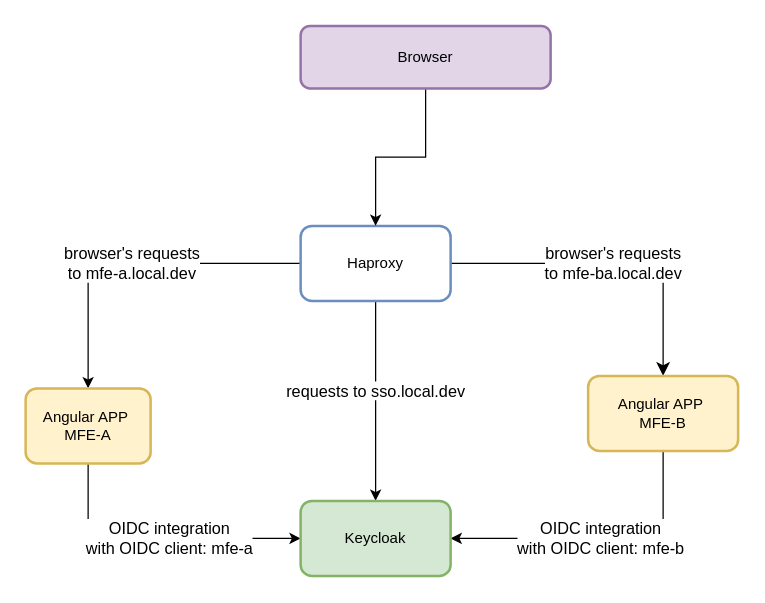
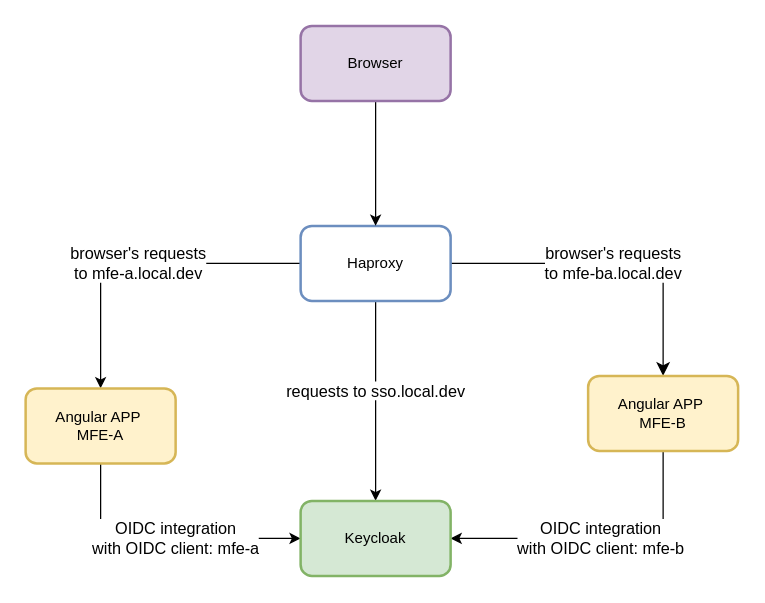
- <mxCell id="13" value="Browser" style="rounded=1;whiteSpace=wrap;html=1;strokeWidth=2;fillColor=#e1d5e7;strokeColor=#9673a6;" vertex="1" parent="1"><mxGeometry x="240" y="20" width="200" height="50" as="geometry" /></mxCell>
+ <mxCell id="13" value="Browser" style="rounded=1;whiteSpace=wrap;html=1;strokeWidth=2;fillColor=#e1d5e7;strokeColor=#9673a6;" vertex="1" parent="1"><mxGeometry x="240" y="20" width="120" height="60" as="geometry" /></mxCell>
- <mxCell id="8" value="Angular APP&amp;nbsp;&lt;div&gt;MFE-A&lt;/div&gt;" style="rounded=1;whiteSpace=wrap;html=1;strokeWidth=2;fillColor=#fff2cc;strokeColor=#d6b656;" vertex="1" parent="1"><mxGeometry x="20" y="310" width="100" height="60" as="geometry" /></mxCell>
+ <mxCell id="8" value="Angular APP&amp;nbsp;&lt;div&gt;MFE-A&lt;/div&gt;" style="rounded=1;whiteSpace=wrap;html=1;strokeWidth=2;fillColor=#fff2cc;strokeColor=#d6b656;" vertex="1" parent="1"><mxGeometry x="20" y="310" width="120" height="60" as="geometry" /></mxCell>
